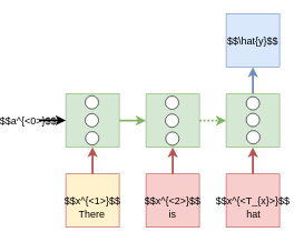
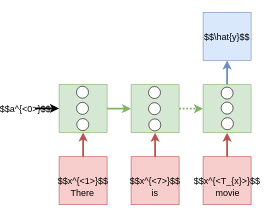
- <mxCell id="3" value="$$x^{&amp;lt;1&amp;gt;}$$&lt;br style=&quot;font-size: 15px&quot;&gt;" style="whiteSpace=wrap;html=1;aspect=fixed;fillColor=#fff2cc;strokeColor=#b85450;fontSize=15;" vertex="1" parent="1"><mxGeometry x="96" y="260.5" width="80" height="80" as="geometry" /></mxCell>
+ <mxCell id="3" value="$$x^{&amp;lt;1&amp;gt;}$$&lt;br style=&quot;font-size: 15px&quot;&gt;" style="whiteSpace=wrap;html=1;aspect=fixed;fillColor=#f8cecc;strokeColor=#b85450;fontSize=15;" vertex="1" parent="1"><mxGeometry x="96" y="260.5" width="80" height="80" as="geometry" /></mxCell>
- <mxCell id="11" value="$$x^{&amp;lt;2&amp;gt;}$$&lt;br style=&quot;font-size: 15px&quot;&gt;" style="whiteSpace=wrap;html=1;aspect=fixed;fillColor=#f8cecc;strokeColor=#b85450;fontSize=15;" vertex="1" parent="1"><mxGeometry x="216" y="260.5" width="80" height="80" as="geometry" /></mxCell>
+ <mxCell id="11" value="$$x^{&amp;lt;7&amp;gt;}$$&lt;br style=&quot;font-size: 15px&quot;&gt;" style="whiteSpace=wrap;html=1;aspect=fixed;fillColor=#f8cecc;strokeColor=#b85450;fontSize=15;" vertex="1" parent="1"><mxGeometry x="216" y="260.5" width="80" height="80" as="geometry" /></mxCell>
- <mxCell id="28" value="hat" style="text;html=1;strokeColor=none;fillColor=none;align=center;verticalAlign=middle;whiteSpace=wrap;rounded=0;dashed=1;fontSize=15;" vertex="1" parent="1"><mxGeometry x="356.5" y="310" width="40" height="20" as="geometry" /></mxCell>
+ <mxCell id="28" value="movie" style="text;html=1;strokeColor=none;fillColor=none;align=center;verticalAlign=middle;whiteSpace=wrap;rounded=0;dashed=1;fontSize=15;" vertex="1" parent="1"><mxGeometry x="356.5" y="310" width="40" height="20" as="geometry" /></mxCell>
